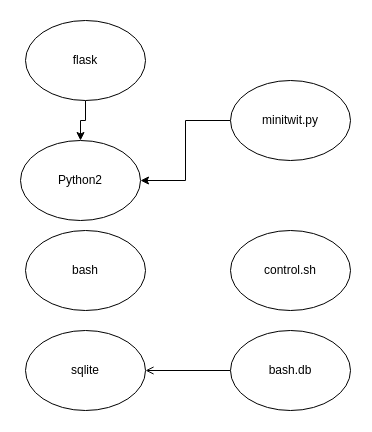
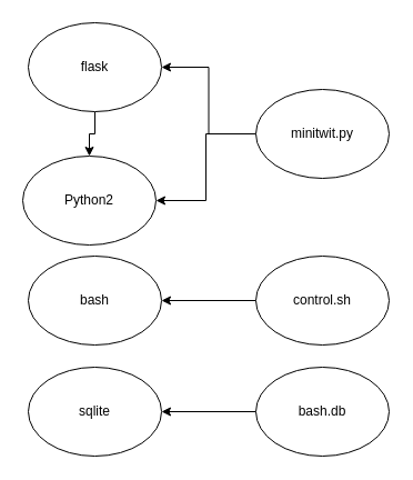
+ <mxCell id="4" style="edgeStyle=orthogonalEdgeStyle;rounded=0;orthogonalLoop=1;jettySize=auto;html=1;" edge="1" parent="1" source="5" target="7"><mxGeometry relative="1" as="geometry" /></mxCell>
+ <mxCell id="8" style="edgeStyle=orthogonalEdgeStyle;rounded=0;orthogonalLoop=1;jettySize=auto;html=1;" edge="1" parent="1" source="9" target="10"><mxGeometry relative="1" as="geometry" /></mxCell>
- <mxCell id="11" style="edgeStyle=orthogonalEdgeStyle;rounded=0;orthogonalLoop=1;jettySize=auto;html=1;endArrow=open;" edge="1" parent="1" source="12" target="13"><mxGeometry relative="1" as="geometry" /></mxCell>
+ <mxCell id="11" style="edgeStyle=orthogonalEdgeStyle;rounded=0;orthogonalLoop=1;jettySize=auto;html=1;" edge="1" parent="1" source="12" target="13"><mxGeometry relative="1" as="geometry" /></mxCell>
